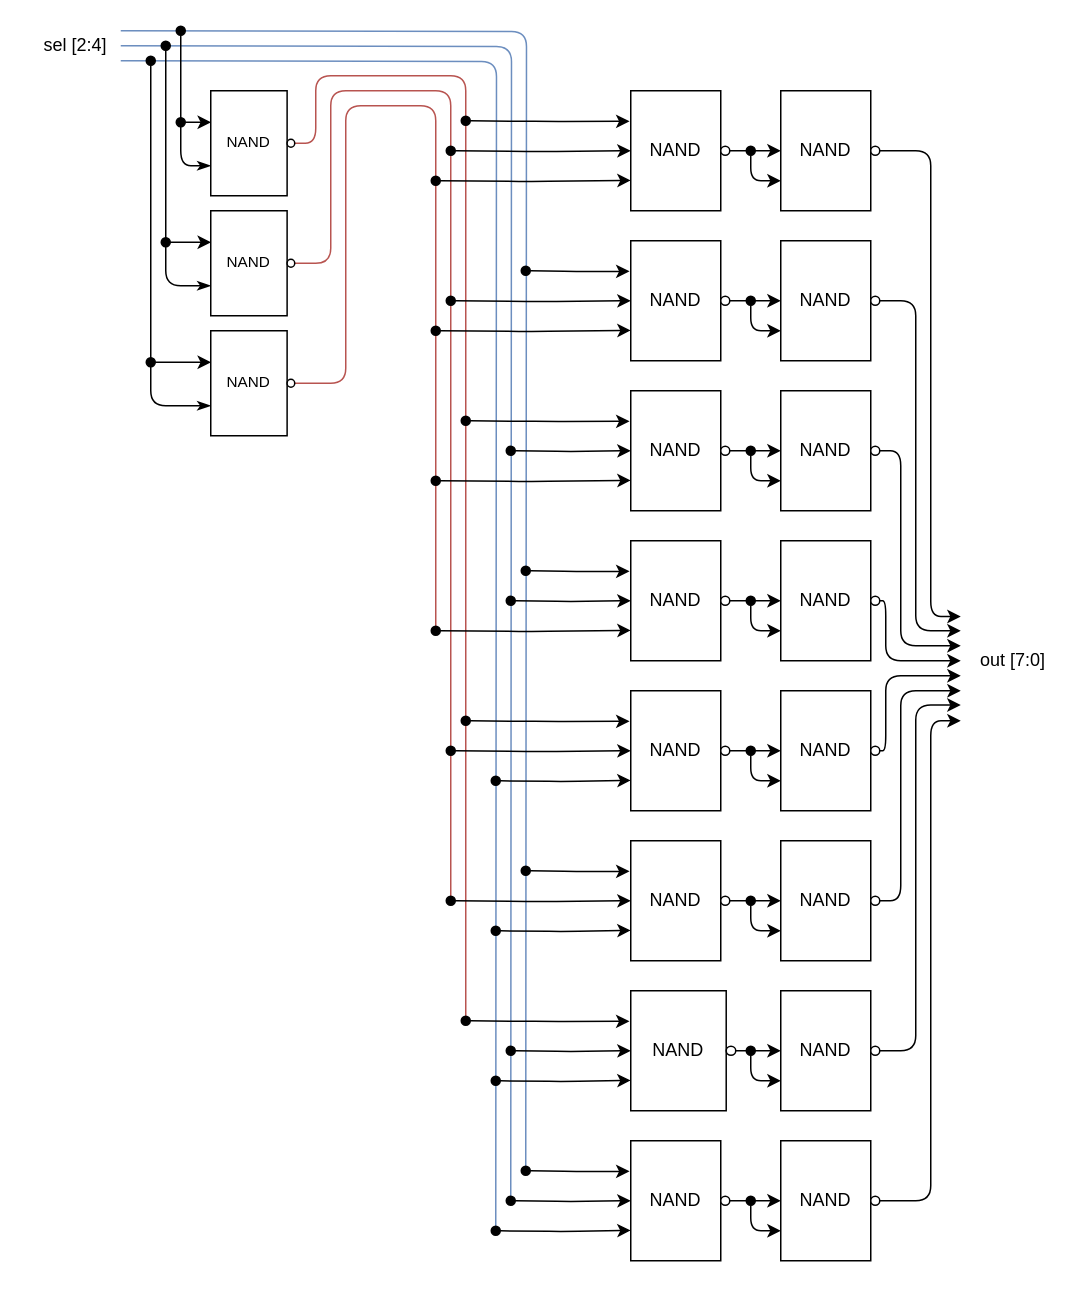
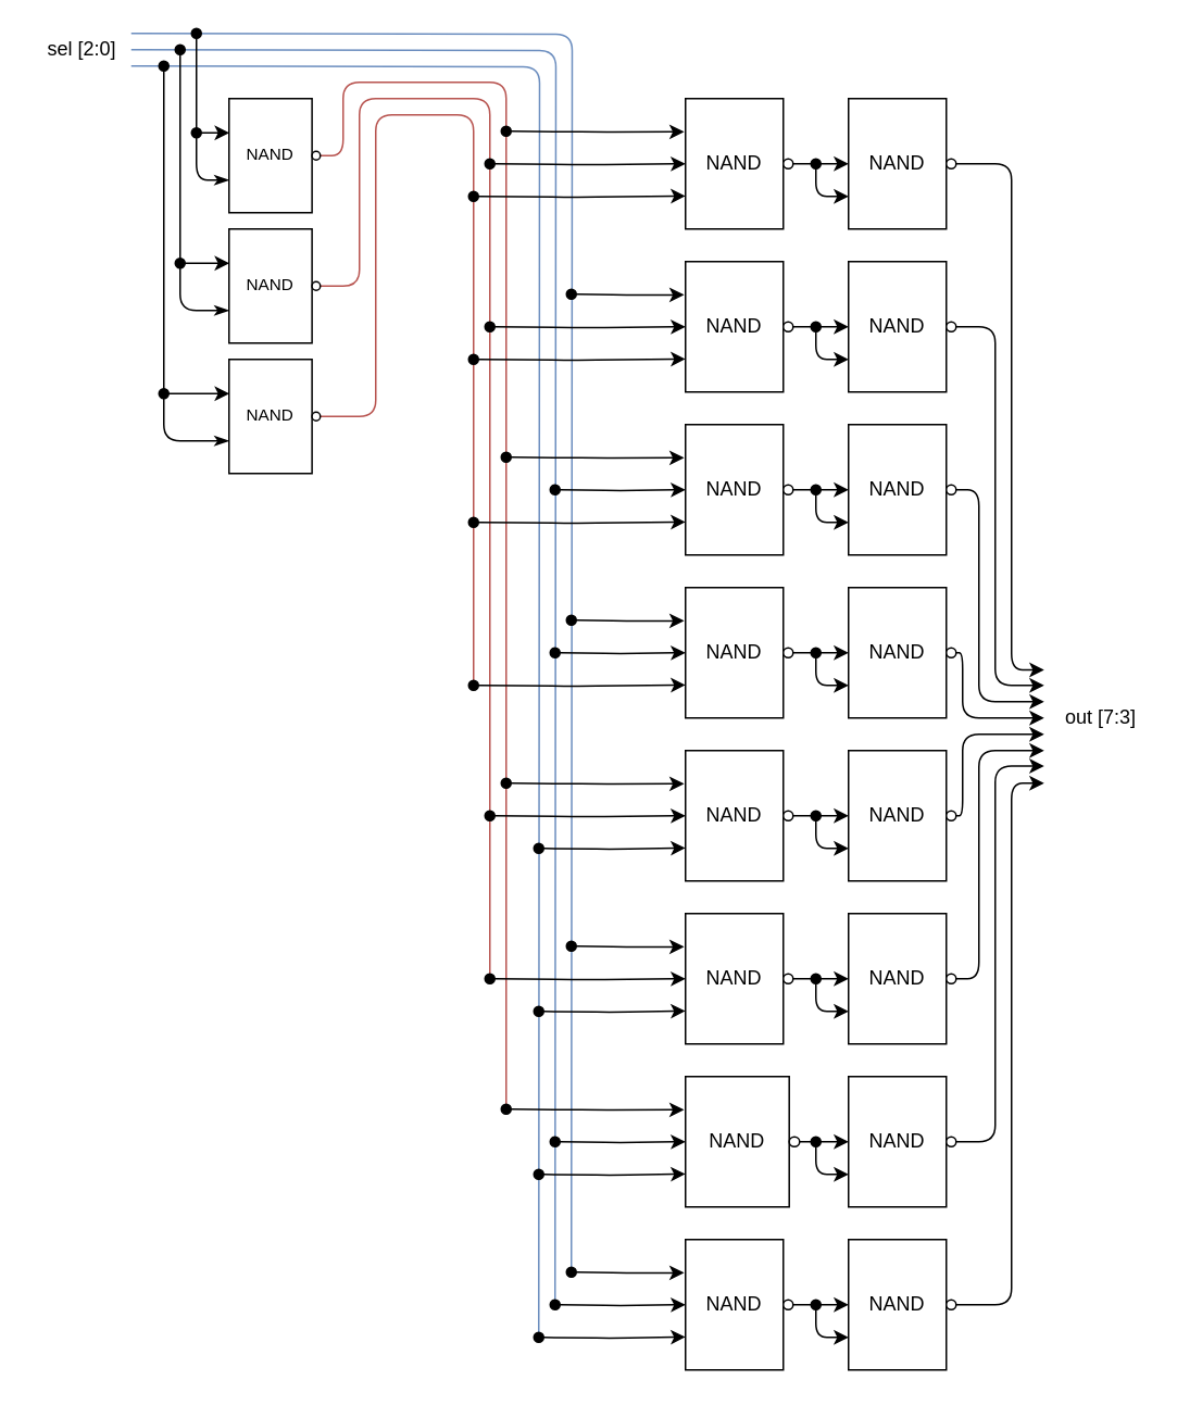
- <mxCell id="43" value="sel [2:4]" style="text;html=1;strokeColor=none;fillColor=none;align=center;verticalAlign=middle;whiteSpace=wrap;rounded=0;" parent="1" vertex="1"><mxGeometry x="20" y="20" width="60" height="20" as="geometry" /></mxCell>
+ <mxCell id="43" value="sel [2:0]" style="text;html=1;strokeColor=none;fillColor=none;align=center;verticalAlign=middle;whiteSpace=wrap;rounded=0;" parent="1" vertex="1"><mxGeometry x="20" y="20" width="60" height="20" as="geometry" /></mxCell>
- <mxCell id="82" value="out [7:0]" style="text;html=1;strokeColor=none;fillColor=none;align=center;verticalAlign=middle;whiteSpace=wrap;rounded=0;" parent="1" vertex="1"><mxGeometry x="650" y="430" width="50" height="20" as="geometry" /></mxCell>
+ <mxCell id="82" value="out [7:3]" style="text;html=1;strokeColor=none;fillColor=none;align=center;verticalAlign=middle;whiteSpace=wrap;rounded=0;" parent="1" vertex="1"><mxGeometry x="650" y="430" width="50" height="20" as="geometry" /></mxCell>
